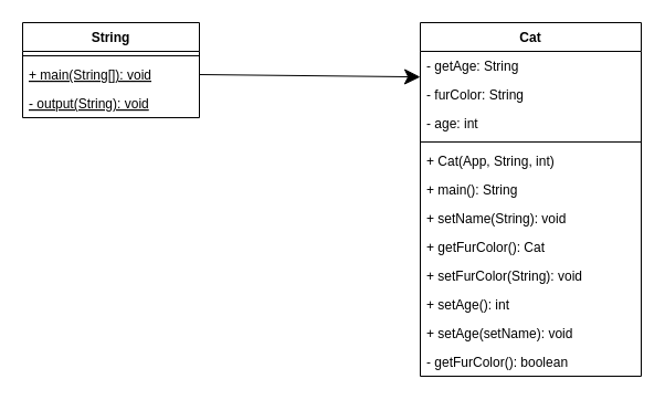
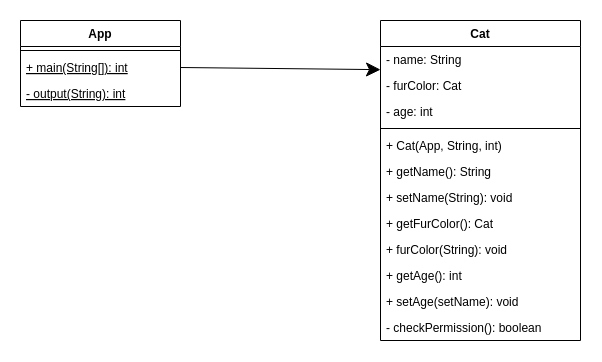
- <mxCell id="15" value="String" style="swimlane;fontStyle=1;align=center;verticalAlign=top;childLayout=stackLayout;horizontal=1;startSize=26;horizontalStack=0;resizeParent=1;resizeParentMax=0;resizeLast=0;collapsible=1;marginBottom=0;" parent="1" vertex="1"><mxGeometry x="20" y="20" width="160" height="86" as="geometry" /></mxCell>
+ <mxCell id="15" value="App" style="swimlane;fontStyle=1;align=center;verticalAlign=top;childLayout=stackLayout;horizontal=1;startSize=26;horizontalStack=0;resizeParent=1;resizeParentMax=0;resizeLast=0;collapsible=1;marginBottom=0;" parent="1" vertex="1"><mxGeometry x="20" y="20" width="160" height="86" as="geometry" /></mxCell>
- <mxCell id="3" value="- getAge: String" style="text;strokeColor=none;fillColor=none;align=left;verticalAlign=top;spacingLeft=4;spacingRight=4;overflow=hidden;rotatable=0;points=[[0,0.5],[1,0.5]];portConstraint=eastwest;" parent="2" vertex="1"><mxGeometry y="26" width="200" height="26" as="geometry" /></mxCell>
+ <mxCell id="3" value="- name: String" style="text;strokeColor=none;fillColor=none;align=left;verticalAlign=top;spacingLeft=4;spacingRight=4;overflow=hidden;rotatable=0;points=[[0,0.5],[1,0.5]];portConstraint=eastwest;" parent="2" vertex="1"><mxGeometry y="26" width="200" height="26" as="geometry" /></mxCell>
- <mxCell id="17" value="+ main(String[]): void" style="text;strokeColor=none;fillColor=none;align=left;verticalAlign=top;spacingLeft=4;spacingRight=4;overflow=hidden;rotatable=0;points=[[0,0.5],[1,0.5]];portConstraint=eastwest;fontStyle=4" parent="15" vertex="1"><mxGeometry y="34" width="160" height="26" as="geometry" /></mxCell>
+ <mxCell id="17" value="+ main(String[]): int" style="text;strokeColor=none;fillColor=none;align=left;verticalAlign=top;spacingLeft=4;spacingRight=4;overflow=hidden;rotatable=0;points=[[0,0.5],[1,0.5]];portConstraint=eastwest;fontStyle=4" parent="15" vertex="1"><mxGeometry y="34" width="160" height="26" as="geometry" /></mxCell>
- <mxCell id="4" value="- furColor: String" style="text;strokeColor=none;fillColor=none;align=left;verticalAlign=top;spacingLeft=4;spacingRight=4;overflow=hidden;rotatable=0;points=[[0,0.5],[1,0.5]];portConstraint=eastwest;" parent="2" vertex="1"><mxGeometry y="52" width="200" height="26" as="geometry" /></mxCell>
+ <mxCell id="4" value="- furColor: Cat" style="text;strokeColor=none;fillColor=none;align=left;verticalAlign=top;spacingLeft=4;spacingRight=4;overflow=hidden;rotatable=0;points=[[0,0.5],[1,0.5]];portConstraint=eastwest;" parent="2" vertex="1"><mxGeometry y="52" width="200" height="26" as="geometry" /></mxCell>
- <mxCell id="18" value="- output(String): void" style="text;strokeColor=none;fillColor=none;align=left;verticalAlign=top;spacingLeft=4;spacingRight=4;overflow=hidden;rotatable=0;points=[[0,0.5],[1,0.5]];portConstraint=eastwest;fontStyle=4" parent="15" vertex="1"><mxGeometry y="60" width="160" height="26" as="geometry" /></mxCell>
+ <mxCell id="18" value="- output(String): int" style="text;strokeColor=none;fillColor=none;align=left;verticalAlign=top;spacingLeft=4;spacingRight=4;overflow=hidden;rotatable=0;points=[[0,0.5],[1,0.5]];portConstraint=eastwest;fontStyle=4" parent="15" vertex="1"><mxGeometry y="60" width="160" height="26" as="geometry" /></mxCell>
- <mxCell id="8" value="+ main(): String" style="text;strokeColor=none;fillColor=none;align=left;verticalAlign=top;spacingLeft=4;spacingRight=4;overflow=hidden;rotatable=0;points=[[0,0.5],[1,0.5]];portConstraint=eastwest;" parent="2" vertex="1"><mxGeometry y="138" width="200" height="26" as="geometry" /></mxCell>
+ <mxCell id="8" value="+ getName(): String" style="text;strokeColor=none;fillColor=none;align=left;verticalAlign=top;spacingLeft=4;spacingRight=4;overflow=hidden;rotatable=0;points=[[0,0.5],[1,0.5]];portConstraint=eastwest;" parent="2" vertex="1"><mxGeometry y="138" width="200" height="26" as="geometry" /></mxCell>
- <mxCell id="11" value="+ setFurColor(String): void" style="text;strokeColor=none;fillColor=none;align=left;verticalAlign=top;spacingLeft=4;spacingRight=4;overflow=hidden;rotatable=0;points=[[0,0.5],[1,0.5]];portConstraint=eastwest;" parent="2" vertex="1"><mxGeometry y="216" width="200" height="26" as="geometry" /></mxCell>
+ <mxCell id="11" value="+ furColor(String): void" style="text;strokeColor=none;fillColor=none;align=left;verticalAlign=top;spacingLeft=4;spacingRight=4;overflow=hidden;rotatable=0;points=[[0,0.5],[1,0.5]];portConstraint=eastwest;" parent="2" vertex="1"><mxGeometry y="216" width="200" height="26" as="geometry" /></mxCell>
- <mxCell id="12" value="+ setAge(): int" style="text;strokeColor=none;fillColor=none;align=left;verticalAlign=top;spacingLeft=4;spacingRight=4;overflow=hidden;rotatable=0;points=[[0,0.5],[1,0.5]];portConstraint=eastwest;" parent="2" vertex="1"><mxGeometry y="242" width="200" height="26" as="geometry" /></mxCell>
+ <mxCell id="12" value="+ getAge(): int" style="text;strokeColor=none;fillColor=none;align=left;verticalAlign=top;spacingLeft=4;spacingRight=4;overflow=hidden;rotatable=0;points=[[0,0.5],[1,0.5]];portConstraint=eastwest;" parent="2" vertex="1"><mxGeometry y="242" width="200" height="26" as="geometry" /></mxCell>
- <mxCell id="14" value="- getFurColor(): boolean" style="text;strokeColor=none;fillColor=none;align=left;verticalAlign=top;spacingLeft=4;spacingRight=4;overflow=hidden;rotatable=0;points=[[0,0.5],[1,0.5]];portConstraint=eastwest;" parent="2" vertex="1"><mxGeometry y="294" width="200" height="26" as="geometry" /></mxCell>
+ <mxCell id="14" value="- checkPermission(): boolean" style="text;strokeColor=none;fillColor=none;align=left;verticalAlign=top;spacingLeft=4;spacingRight=4;overflow=hidden;rotatable=0;points=[[0,0.5],[1,0.5]];portConstraint=eastwest;" parent="2" vertex="1"><mxGeometry y="294" width="200" height="26" as="geometry" /></mxCell>
